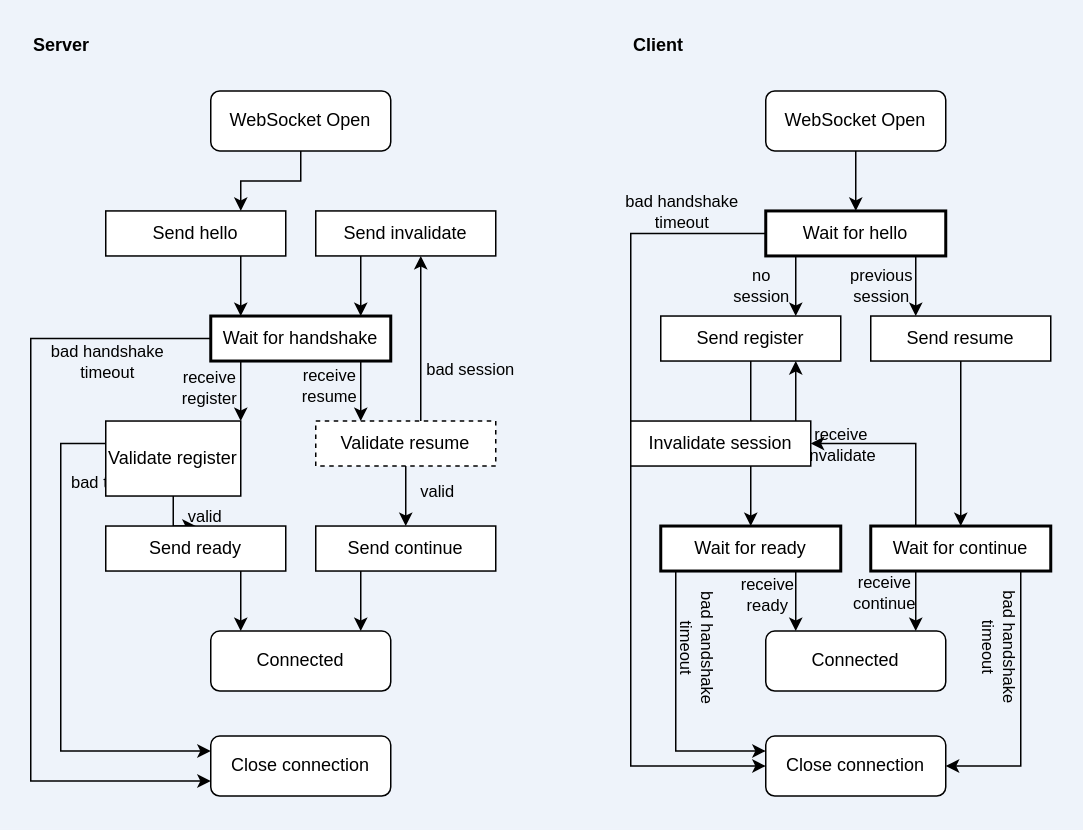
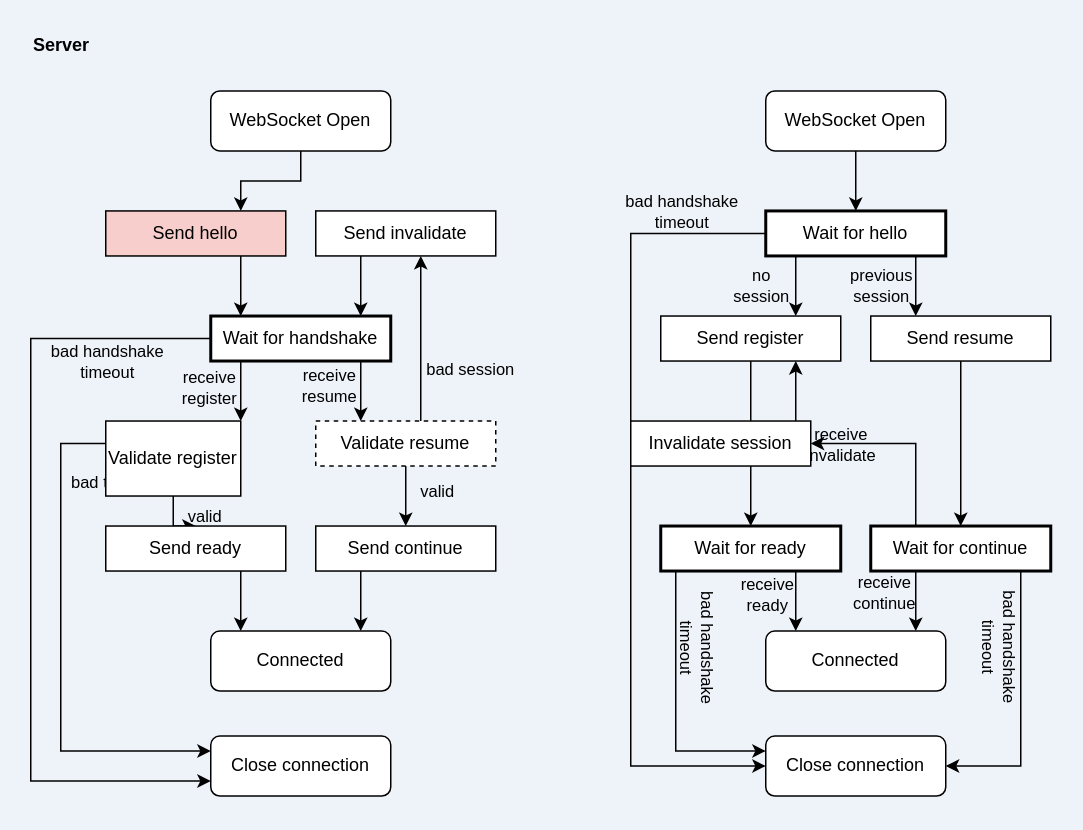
- <mxCell id="2" value="Client" style="text;html=1;align=left;verticalAlign=middle;resizable=1;points=[];autosize=0;strokeColor=none;fontStyle=1" parent="1" vertex="1"><mxGeometry x="420" y="20" width="145" height="20" as="geometry" /></mxCell>
- <mxCell id="24" value="Send hello" style="rounded=0;whiteSpace=wrap;html=1;labelBackgroundColor=none;" vertex="1" parent="1"><mxGeometry x="70" y="139.96" width="120" height="30.02" as="geometry" /></mxCell>
+ <mxCell id="24" value="Send hello" style="rounded=0;whiteSpace=wrap;html=1;labelBackgroundColor=none;fillColor=#f8cecc;" vertex="1" parent="1"><mxGeometry x="70" y="139.96" width="120" height="30.02" as="geometry" /></mxCell>
